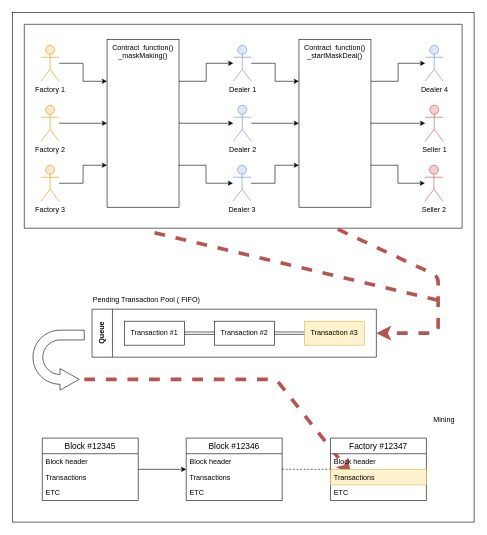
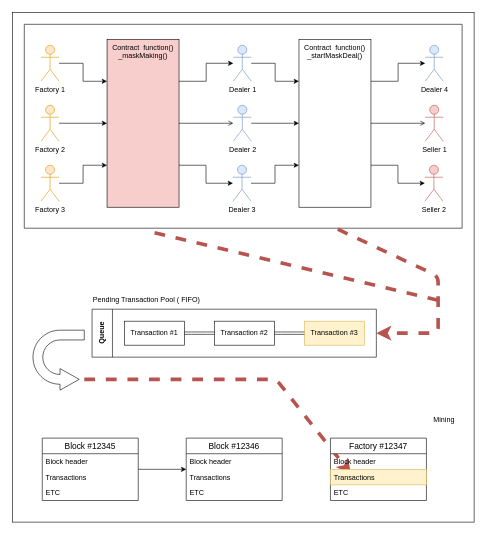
- <mxCell id="13" value="Contract&amp;nbsp; function()&lt;br&gt;_maskMaking()" style="rounded=0;whiteSpace=wrap;html=1;verticalAlign=top;" vertex="1" parent="1"><mxGeometry x="178" y="65" width="120" height="280" as="geometry" /></mxCell>
+ <mxCell id="13" value="Contract&amp;nbsp; function()&lt;br&gt;_maskMaking()" style="rounded=0;whiteSpace=wrap;html=1;verticalAlign=top;fillColor=#f8cecc;" vertex="1" parent="1"><mxGeometry x="178" y="65" width="120" height="280" as="geometry" /></mxCell>
- <mxCell id="10" value="" style="edgeStyle=orthogonalEdgeStyle;rounded=0;orthogonalLoop=1;jettySize=auto;html=1;" edge="1" parent="1" source="13" target="14"><mxGeometry relative="1" as="geometry"><mxPoint x="438" y="205" as="targetPoint" /></mxGeometry></mxCell>
+ <mxCell id="10" value="" style="edgeStyle=orthogonalEdgeStyle;rounded=0;orthogonalLoop=1;jettySize=auto;html=1;endArrow=open;" edge="1" parent="1" source="13" target="14"><mxGeometry relative="1" as="geometry"><mxPoint x="438" y="205" as="targetPoint" /></mxGeometry></mxCell>
- <mxCell id="22" value="" style="edgeStyle=orthogonalEdgeStyle;rounded=0;orthogonalLoop=1;jettySize=auto;html=1;exitX=1;exitY=0.5;exitDx=0;exitDy=0;" edge="1" parent="1" target="25" source="21"><mxGeometry relative="1" as="geometry"><mxPoint x="648" y="215" as="sourcePoint" /><mxPoint x="758" y="205" as="targetPoint" /></mxGeometry></mxCell>
+ <mxCell id="22" value="" style="edgeStyle=orthogonalEdgeStyle;rounded=0;orthogonalLoop=1;jettySize=auto;html=1;exitX=1;exitY=0.5;exitDx=0;exitDy=0;endArrow=open;" edge="1" parent="1" target="25" source="21"><mxGeometry relative="1" as="geometry"><mxPoint x="648" y="215" as="sourcePoint" /><mxPoint x="758" y="205" as="targetPoint" /></mxGeometry></mxCell>
- <mxCell id="29" value="" style="endArrow=none;dashed=1;html=1;" edge="1" parent="1" source="49" target="41"><mxGeometry width="50" height="50" relative="1" as="geometry"><mxPoint x="500" y="830" as="sourcePoint" /><mxPoint x="560" y="800" as="targetPoint" /></mxGeometry></mxCell>
